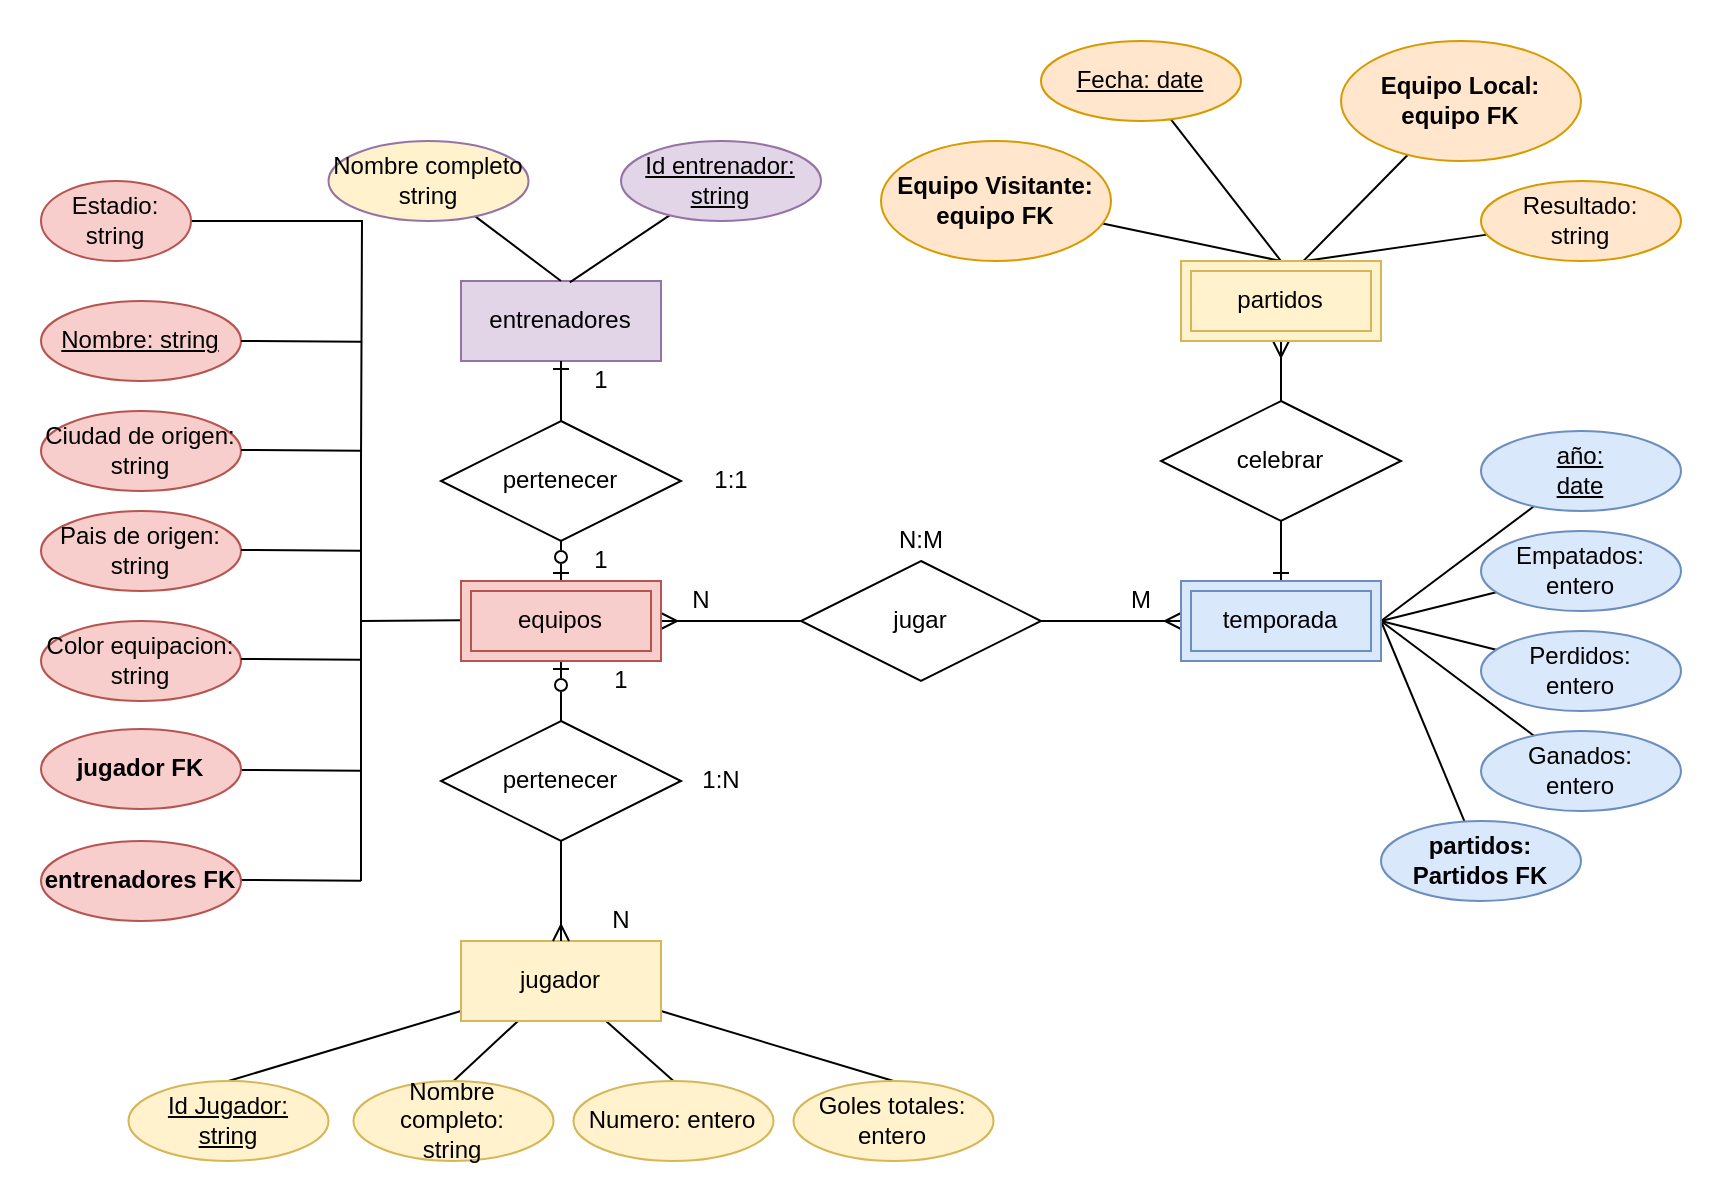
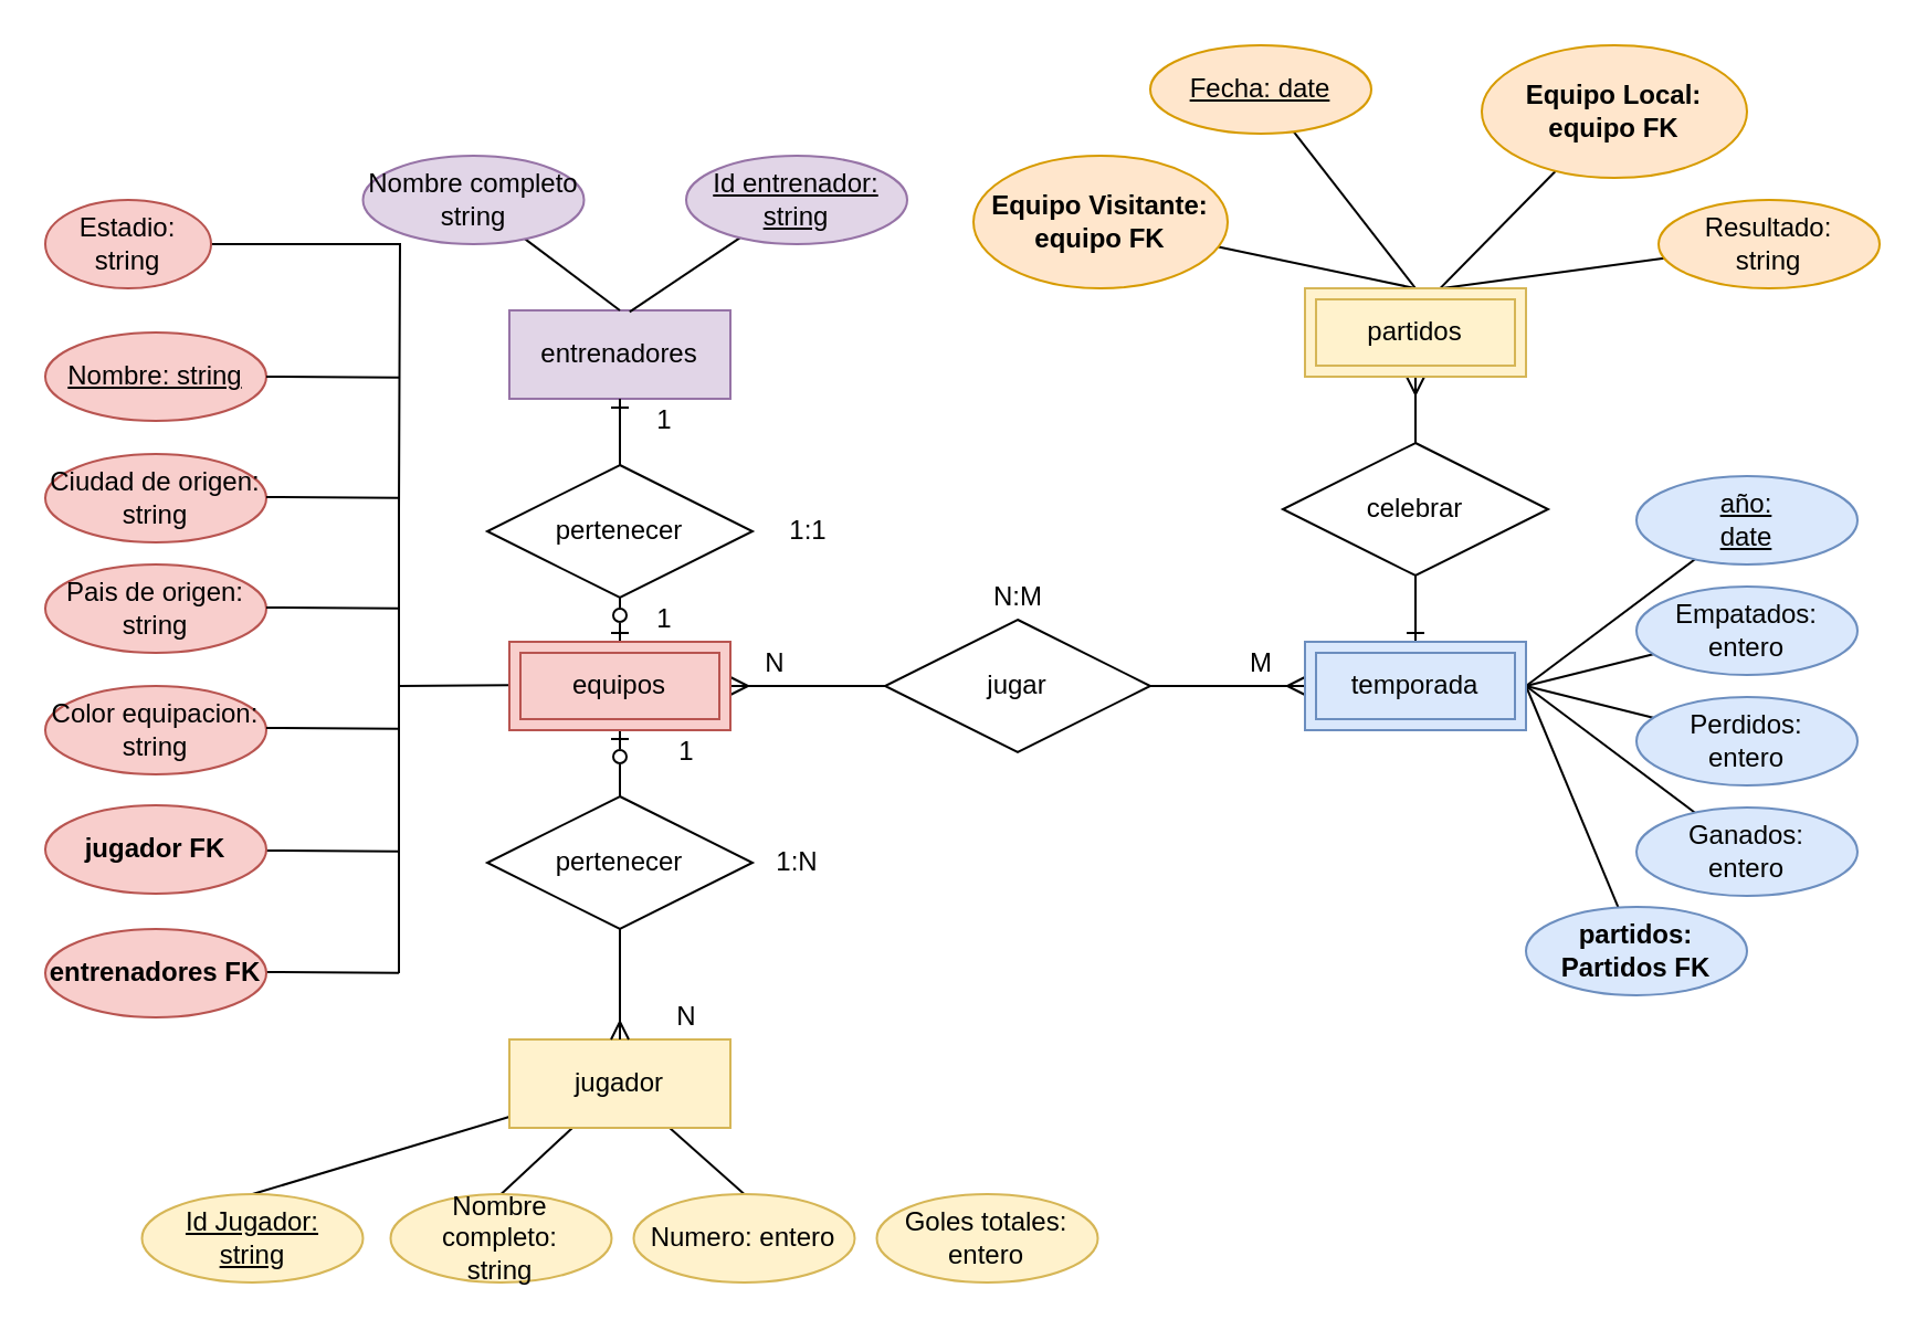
- <mxCell id="32" value="Nombre completo&lt;br&gt;string" style="ellipse;whiteSpace=wrap;html=1;align=center;fillColor=#fff2cc;strokeColor=#9673a6;" parent="1" vertex="1"><mxGeometry x="163.75" y="70" width="100" height="40" as="geometry" /></mxCell>
+ <mxCell id="32" value="Nombre completo&lt;br&gt;string" style="ellipse;whiteSpace=wrap;html=1;align=center;fillColor=#e1d5e7;strokeColor=#9673a6;" parent="1" vertex="1"><mxGeometry x="163.75" y="70" width="100" height="40" as="geometry" /></mxCell>
- <mxCell id="60" value="Resultado:&lt;br&gt;string" style="ellipse;whiteSpace=wrap;html=1;align=center;fillColor=#ffe6cc;strokeColor=#d79b00;" parent="1" vertex="1"><mxGeometry x="740" y="90" width="100" height="40" as="geometry" /></mxCell>
+ <mxCell id="60" value="Resultado:&lt;br&gt;string" style="ellipse;whiteSpace=wrap;html=1;align=center;fillColor=#ffe6cc;strokeColor=#d79b00;" parent="1" vertex="1"><mxGeometry x="750" y="90" width="100" height="40" as="geometry" /></mxCell>
- <mxCell id="4" style="edgeStyle=none;rounded=0;orthogonalLoop=1;jettySize=auto;html=1;entryX=0.5;entryY=0;entryDx=0;entryDy=0;endArrow=none;endFill=0;" parent="1" source="6" target="34" edge="1"><mxGeometry relative="1" as="geometry" /></mxCell>
